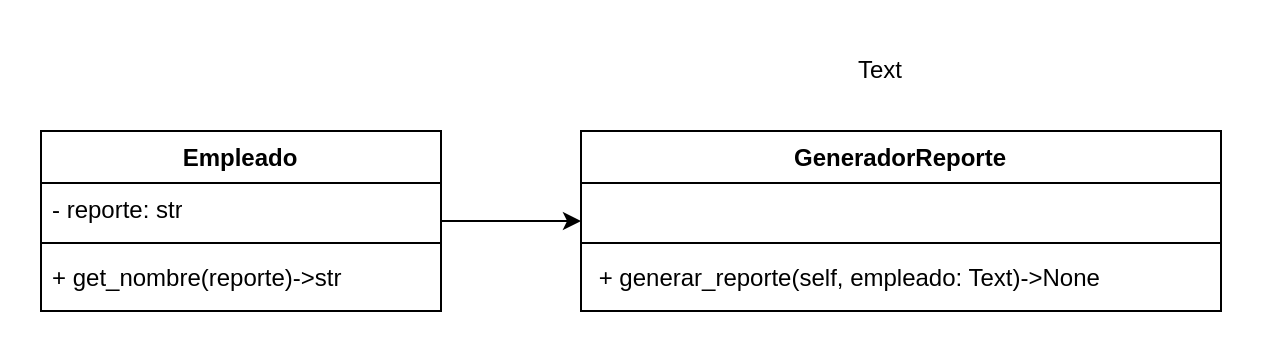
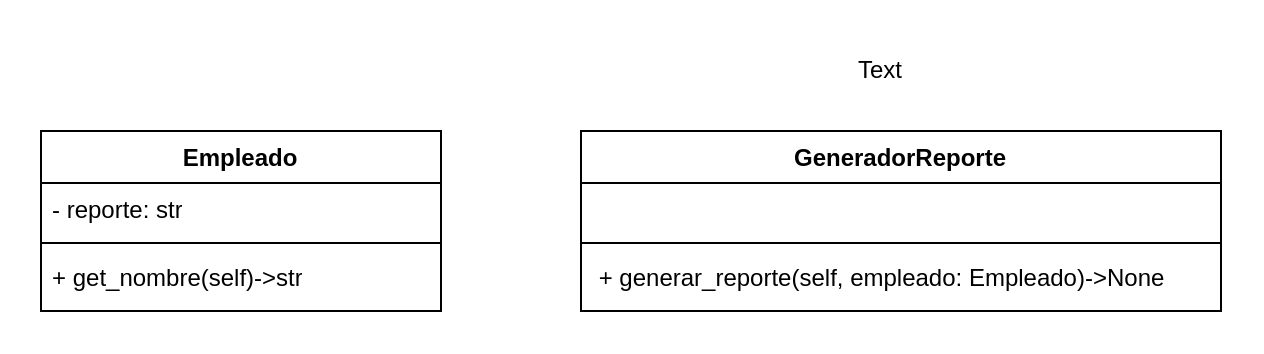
- <mxCell id="2" style="edgeStyle=orthogonalEdgeStyle;rounded=0;orthogonalLoop=1;jettySize=auto;html=1;" parent="1" source="3" target="7" edge="1"><mxGeometry relative="1" as="geometry" /></mxCell>
- <mxCell id="6" value="+ get_nombre(reporte)-&amp;gt;str" style="text;strokeColor=none;fillColor=none;align=left;verticalAlign=top;spacingLeft=4;spacingRight=4;overflow=hidden;rotatable=0;points=[[0,0.5],[1,0.5]];portConstraint=eastwest;whiteSpace=wrap;html=1;" parent="3" vertex="1"><mxGeometry y="60" width="200" height="30" as="geometry" /></mxCell>
+ <mxCell id="6" value="+ get_nombre(self)-&amp;gt;str" style="text;strokeColor=none;fillColor=none;align=left;verticalAlign=top;spacingLeft=4;spacingRight=4;overflow=hidden;rotatable=0;points=[[0,0.5],[1,0.5]];portConstraint=eastwest;whiteSpace=wrap;html=1;" parent="3" vertex="1"><mxGeometry y="60" width="200" height="30" as="geometry" /></mxCell>
- <mxCell id="10" value="&lt;span style=&quot;background-color: initial;&quot;&gt;&amp;nbsp;+ generar_reporte(self, empleado: Text)-&amp;gt;None&lt;/span&gt;" style="text;strokeColor=none;fillColor=none;align=left;verticalAlign=top;spacingLeft=4;spacingRight=4;overflow=hidden;rotatable=0;points=[[0,0.5],[1,0.5]];portConstraint=eastwest;whiteSpace=wrap;html=1;" parent="7" vertex="1"><mxGeometry y="60" width="320" height="30" as="geometry" /></mxCell>
+ <mxCell id="10" value="&lt;span style=&quot;background-color: initial;&quot;&gt;&amp;nbsp;+ generar_reporte(self, empleado: Empleado)-&amp;gt;None&lt;/span&gt;" style="text;strokeColor=none;fillColor=none;align=left;verticalAlign=top;spacingLeft=4;spacingRight=4;overflow=hidden;rotatable=0;points=[[0,0.5],[1,0.5]];portConstraint=eastwest;whiteSpace=wrap;html=1;" parent="7" vertex="1"><mxGeometry y="60" width="320" height="30" as="geometry" /></mxCell>
